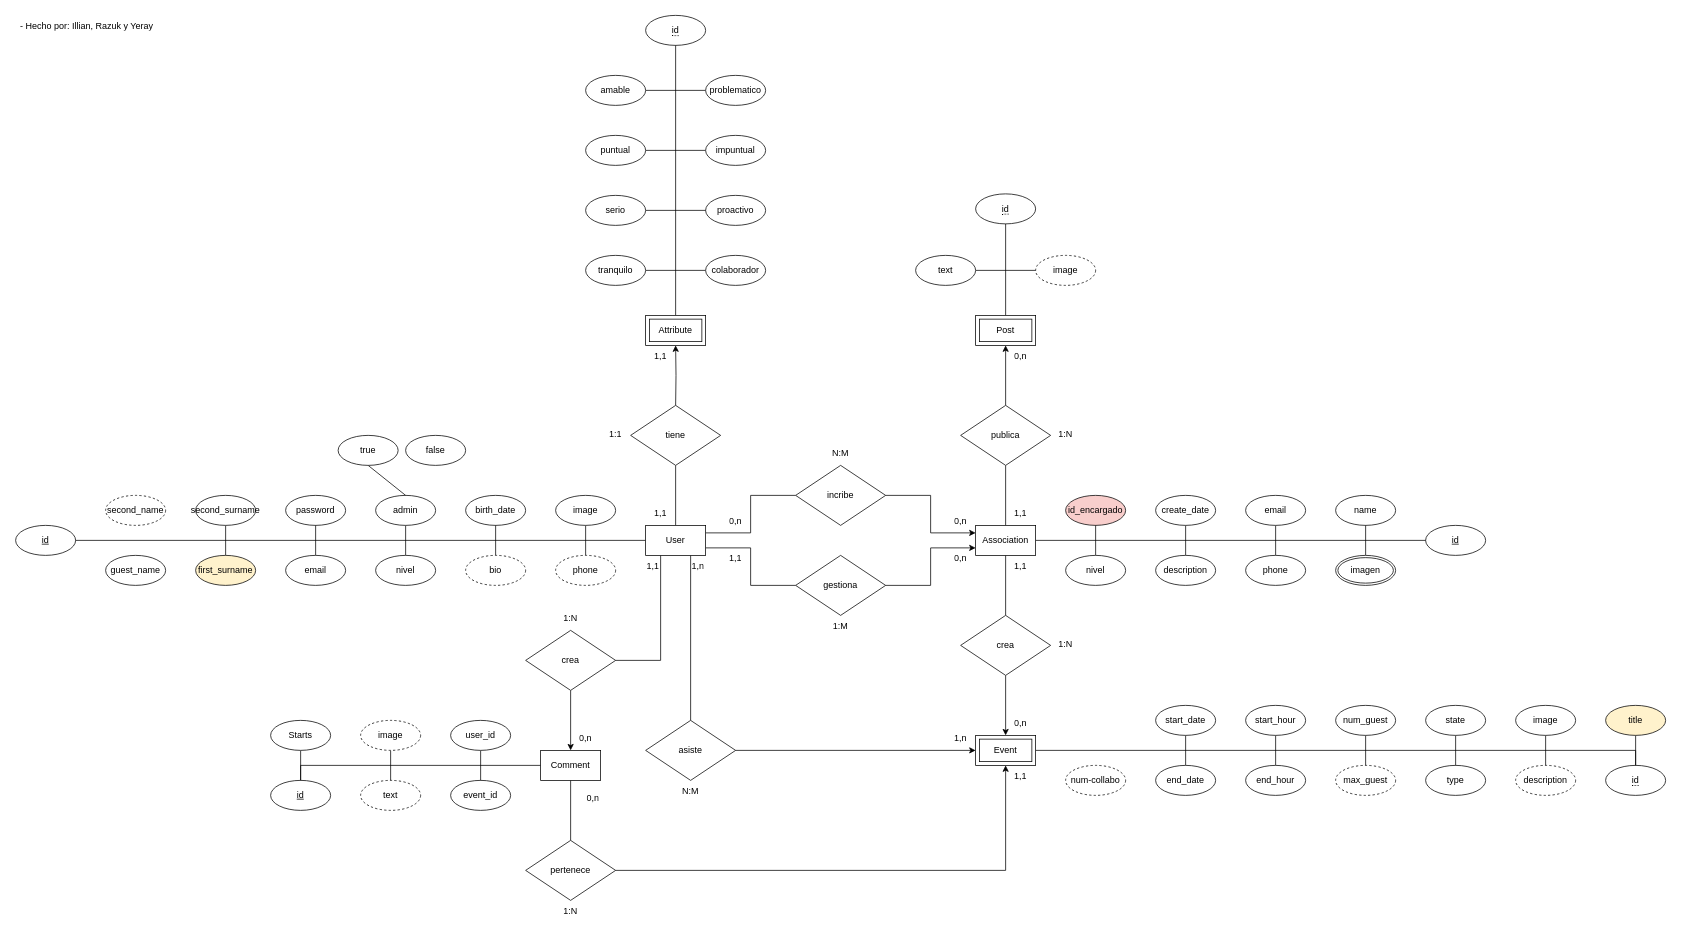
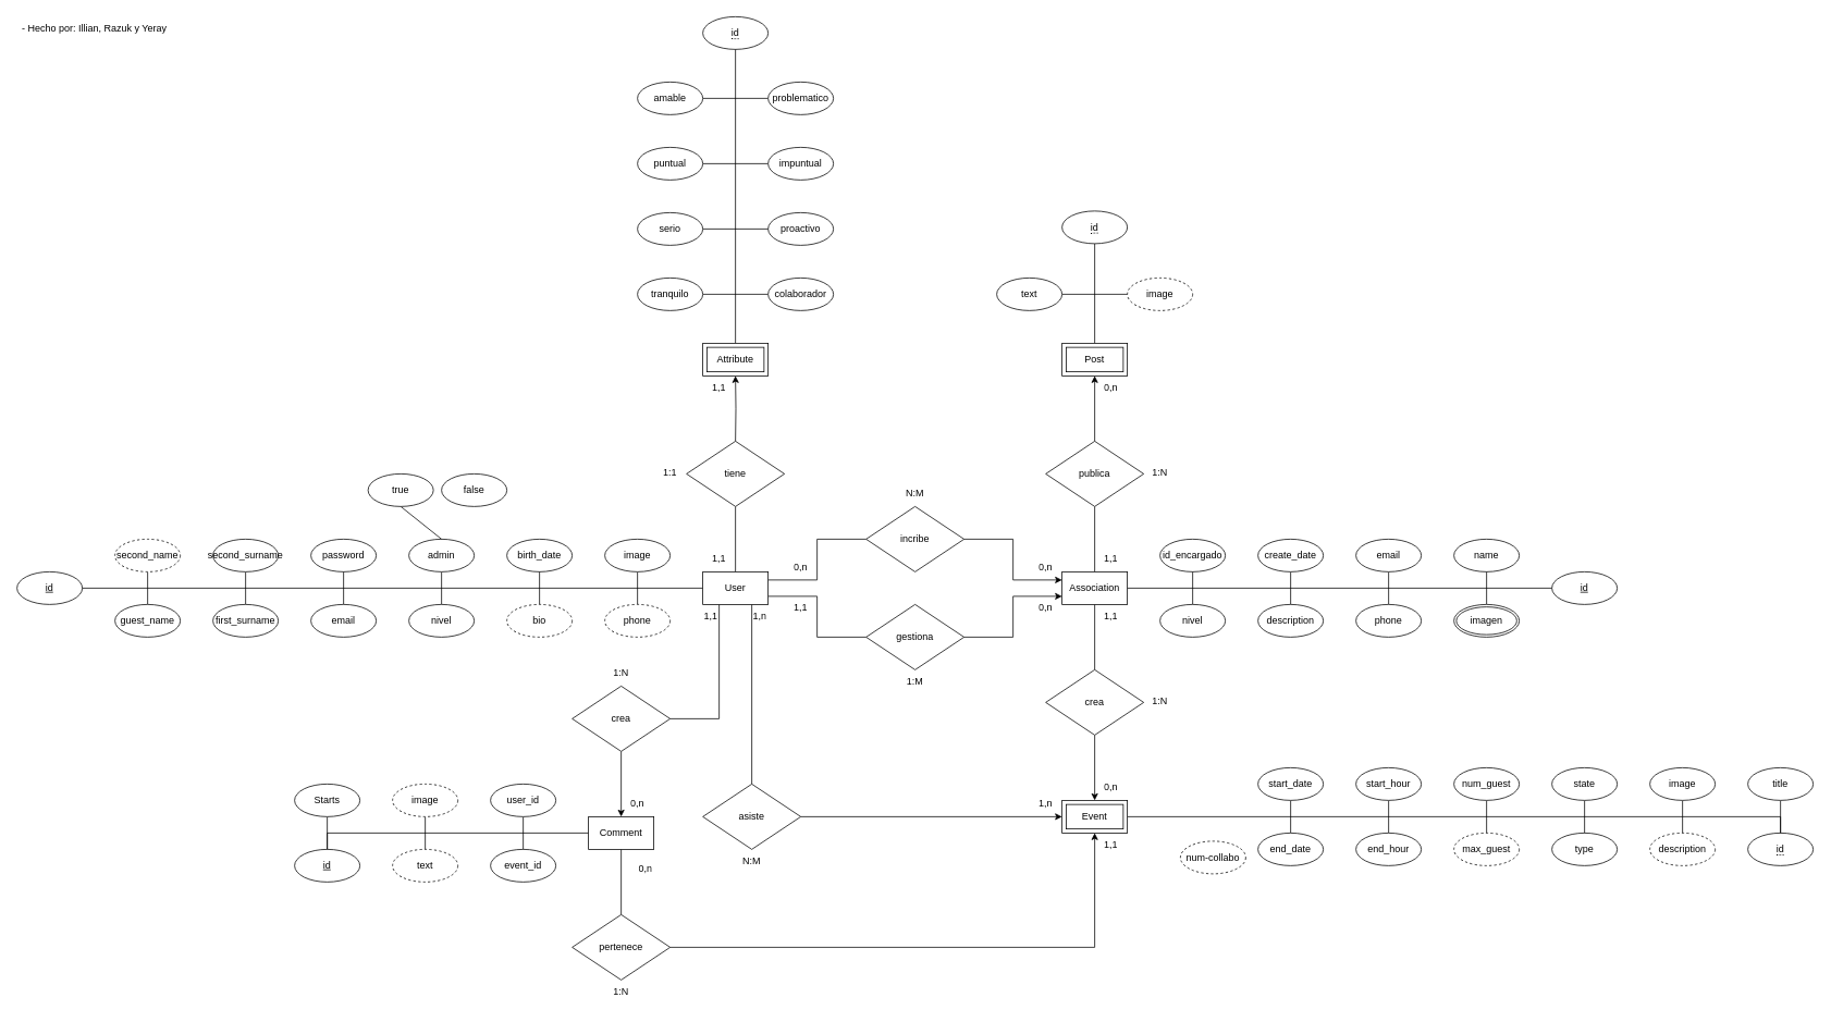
- <mxCell id="2" value="id_encargado" style="ellipse;whiteSpace=wrap;html=1;align=center;fillColor=#f8cecc;" parent="1" vertex="1"><mxGeometry x="1420" y="660" width="80" height="40" as="geometry" /></mxCell>
+ <mxCell id="2" value="id_encargado" style="ellipse;whiteSpace=wrap;html=1;align=center;" parent="1" vertex="1"><mxGeometry x="1420" y="660" width="80" height="40" as="geometry" /></mxCell>
+ <mxCell id="40" style="edgeStyle=orthogonalEdgeStyle;rounded=0;orthogonalLoop=1;jettySize=auto;html=1;entryX=0.5;entryY=1;entryDx=0;entryDy=0;endArrow=none;startFill=0;" edge="1" parent="1" source="41" target="47"><mxGeometry relative="1" as="geometry" /></mxCell>
- <mxCell id="52" value="first_surname" style="ellipse;whiteSpace=wrap;html=1;align=center;fillColor=#fff2cc;" parent="1" vertex="1"><mxGeometry x="260" y="740" width="80" height="40" as="geometry" /></mxCell>
+ <mxCell id="52" value="first_surname" style="ellipse;whiteSpace=wrap;html=1;align=center;" parent="1" vertex="1"><mxGeometry x="260" y="740" width="80" height="40" as="geometry" /></mxCell>
- <mxCell id="22" value="title" style="ellipse;whiteSpace=wrap;html=1;align=center;fillColor=#fff2cc;" parent="1" vertex="1"><mxGeometry x="2140" y="940" width="80" height="40" as="geometry" /></mxCell>
+ <mxCell id="22" value="title" style="ellipse;whiteSpace=wrap;html=1;align=center;" parent="1" vertex="1"><mxGeometry x="2140" y="940" width="80" height="40" as="geometry" /></mxCell>
- <mxCell id="18" value="num-collabo" style="ellipse;whiteSpace=wrap;html=1;align=center;dashed=1;" parent="1" vertex="1"><mxGeometry x="1420" y="1020" width="80" height="40" as="geometry" /></mxCell>
+ <mxCell id="18" value="num-collabo" style="ellipse;whiteSpace=wrap;html=1;align=center;dashed=1;" parent="1" vertex="1"><mxGeometry x="1445" y="1030" width="80" height="40" as="geometry" /></mxCell>
